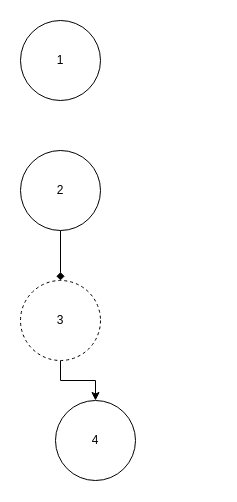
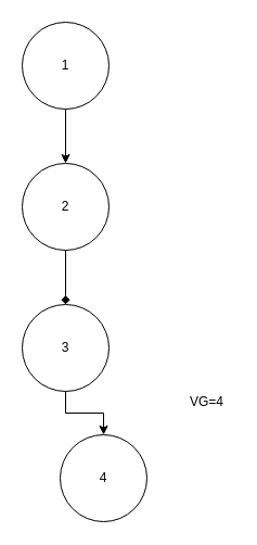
+ <mxCell id="2" value="" style="edgeStyle=orthogonalEdgeStyle;rounded=0;orthogonalLoop=1;jettySize=auto;html=1;" edge="1" parent="1" source="3" target="5"><mxGeometry relative="1" as="geometry" /></mxCell>
- <mxCell id="7" value="3" style="ellipse;whiteSpace=wrap;html=1;aspect=fixed;dashed=1;" vertex="1" parent="1"><mxGeometry x="20" y="280" width="80" height="80" as="geometry" /></mxCell>
+ <mxCell id="7" value="3" style="ellipse;whiteSpace=wrap;html=1;aspect=fixed;" vertex="1" parent="1"><mxGeometry x="20" y="280" width="80" height="80" as="geometry" /></mxCell>
+ <mxCell id="9" value="VG=4" style="text;html=1;align=center;verticalAlign=middle;resizable=0;points=[];autosize=1;strokeColor=none;fillColor=none;" vertex="1" parent="1"><mxGeometry x="165" y="355" width="50" height="30" as="geometry" /></mxCell>
